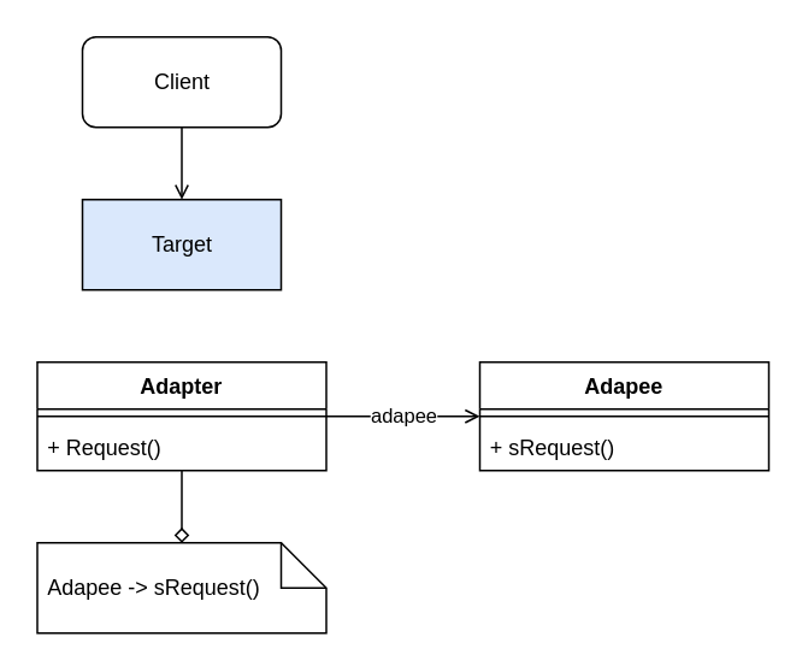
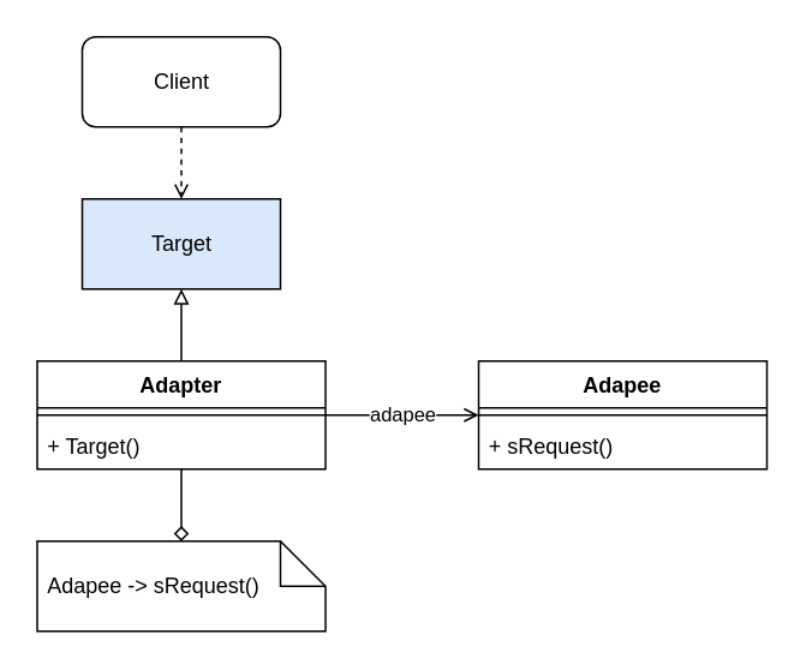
- <mxCell id="2" value="" style="edgeStyle=none;html=1;endArrow=open;endFill=0;" edge="1" parent="1" source="3" target="4"><mxGeometry relative="1" as="geometry" /></mxCell>
+ <mxCell id="2" value="" style="edgeStyle=none;html=1;endArrow=open;endFill=0;dashed=1;" edge="1" parent="1" source="3" target="4"><mxGeometry relative="1" as="geometry" /></mxCell>
+ <mxCell id="5" value="" style="edgeStyle=none;html=1;endArrow=block;endFill=0;" edge="1" parent="1" source="8" target="4"><mxGeometry relative="1" as="geometry" /></mxCell>
- <mxCell id="10" value="+ Request()" style="text;strokeColor=none;fillColor=none;align=left;verticalAlign=top;spacingLeft=4;spacingRight=4;overflow=hidden;rotatable=0;points=[[0,0.5],[1,0.5]];portConstraint=eastwest;" vertex="1" parent="8"><mxGeometry y="34" width="160" height="26" as="geometry" /></mxCell>
+ <mxCell id="10" value="+ Target()" style="text;strokeColor=none;fillColor=none;align=left;verticalAlign=top;spacingLeft=4;spacingRight=4;overflow=hidden;rotatable=0;points=[[0,0.5],[1,0.5]];portConstraint=eastwest;" vertex="1" parent="8"><mxGeometry y="34" width="160" height="26" as="geometry" /></mxCell>
